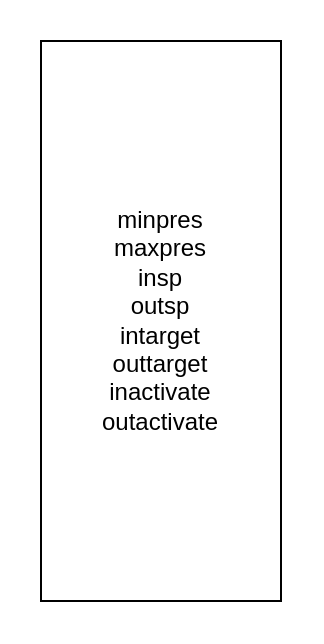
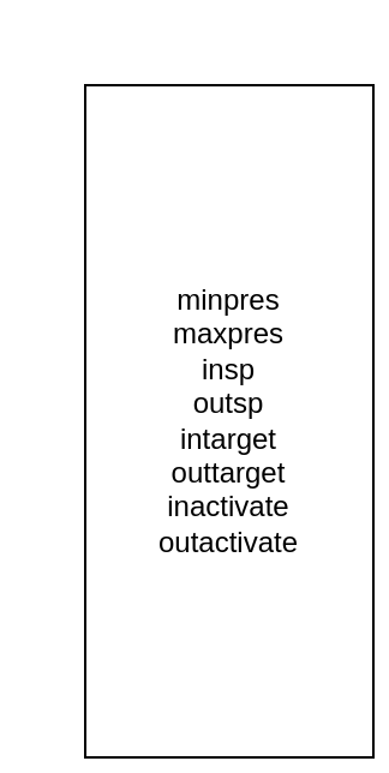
- <mxCell id="2" value="minpres&lt;br&gt;maxpres&lt;br&gt;insp&lt;br&gt;outsp&lt;br&gt;intarget&lt;br&gt;outtarget&lt;br&gt;inactivate&lt;br&gt;outactivate" style="rounded=0;whiteSpace=wrap;html=1;" vertex="1" parent="1"><mxGeometry x="20" y="20" width="120" height="280" as="geometry" /></mxCell>
+ <mxCell id="2" value="minpres&lt;br&gt;maxpres&lt;br&gt;insp&lt;br&gt;outsp&lt;br&gt;intarget&lt;br&gt;outtarget&lt;br&gt;inactivate&lt;br&gt;outactivate" style="rounded=0;whiteSpace=wrap;html=1;" vertex="1" parent="1"><mxGeometry x="35" y="35" width="120" height="280" as="geometry" /></mxCell>
